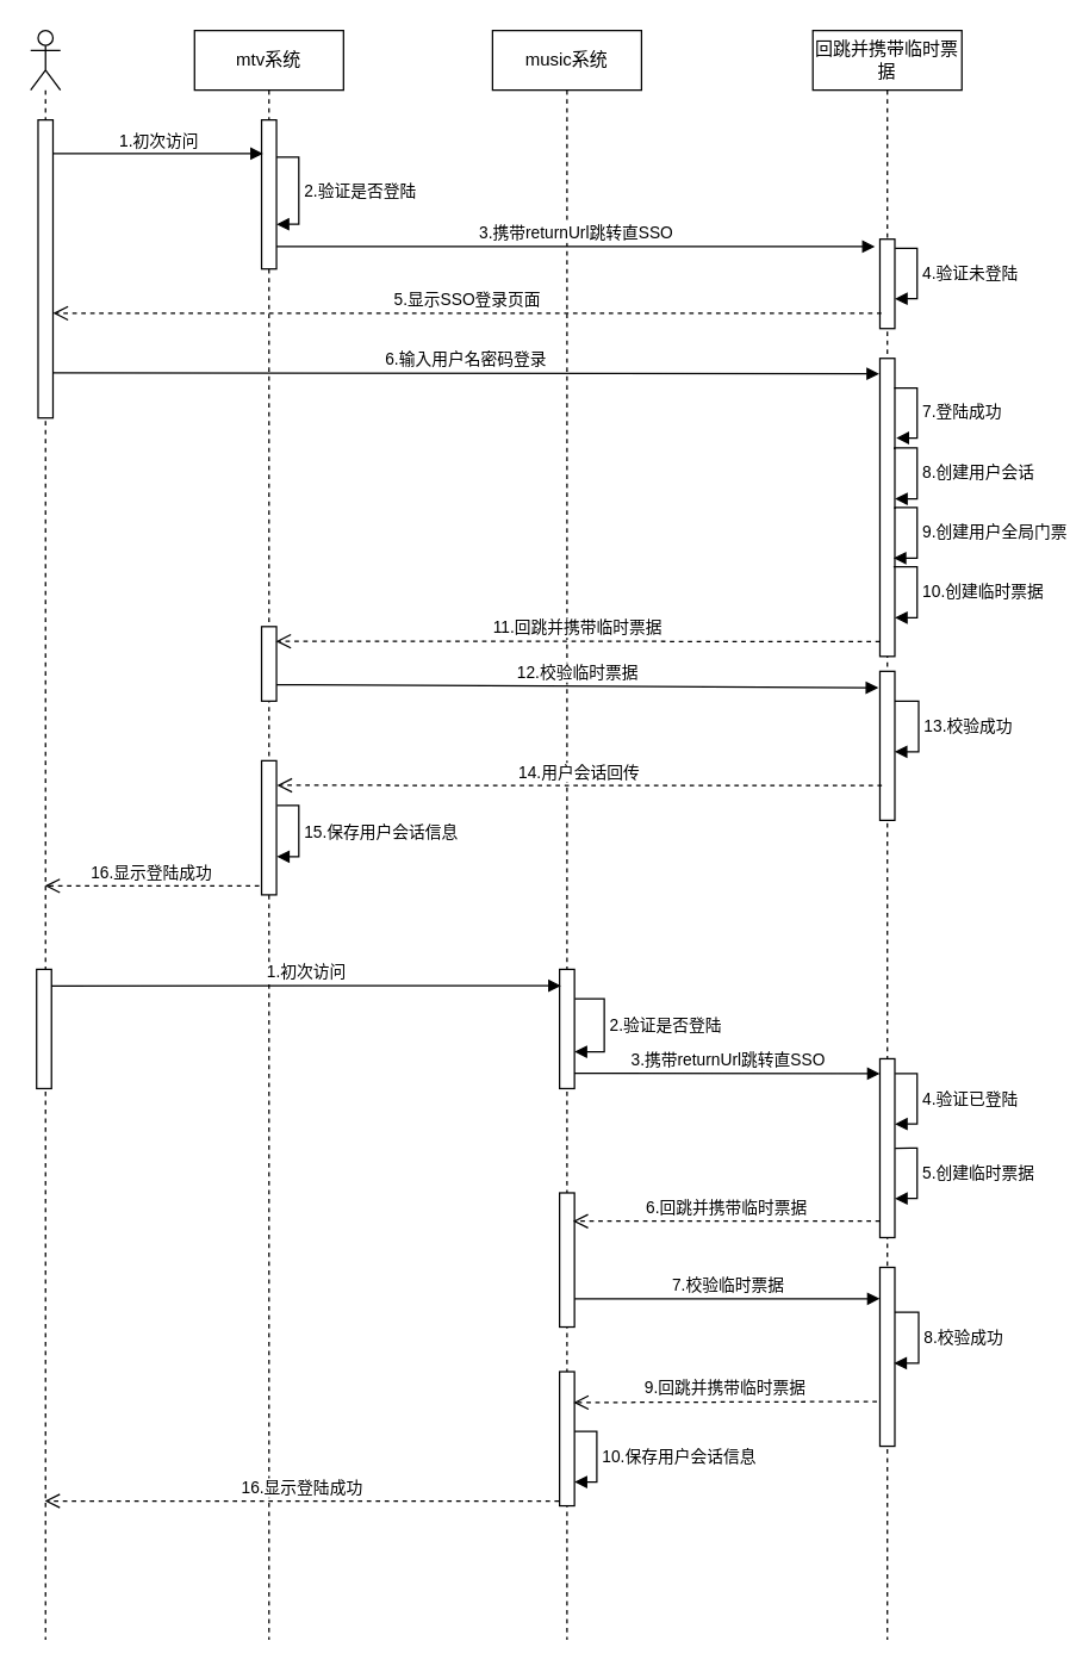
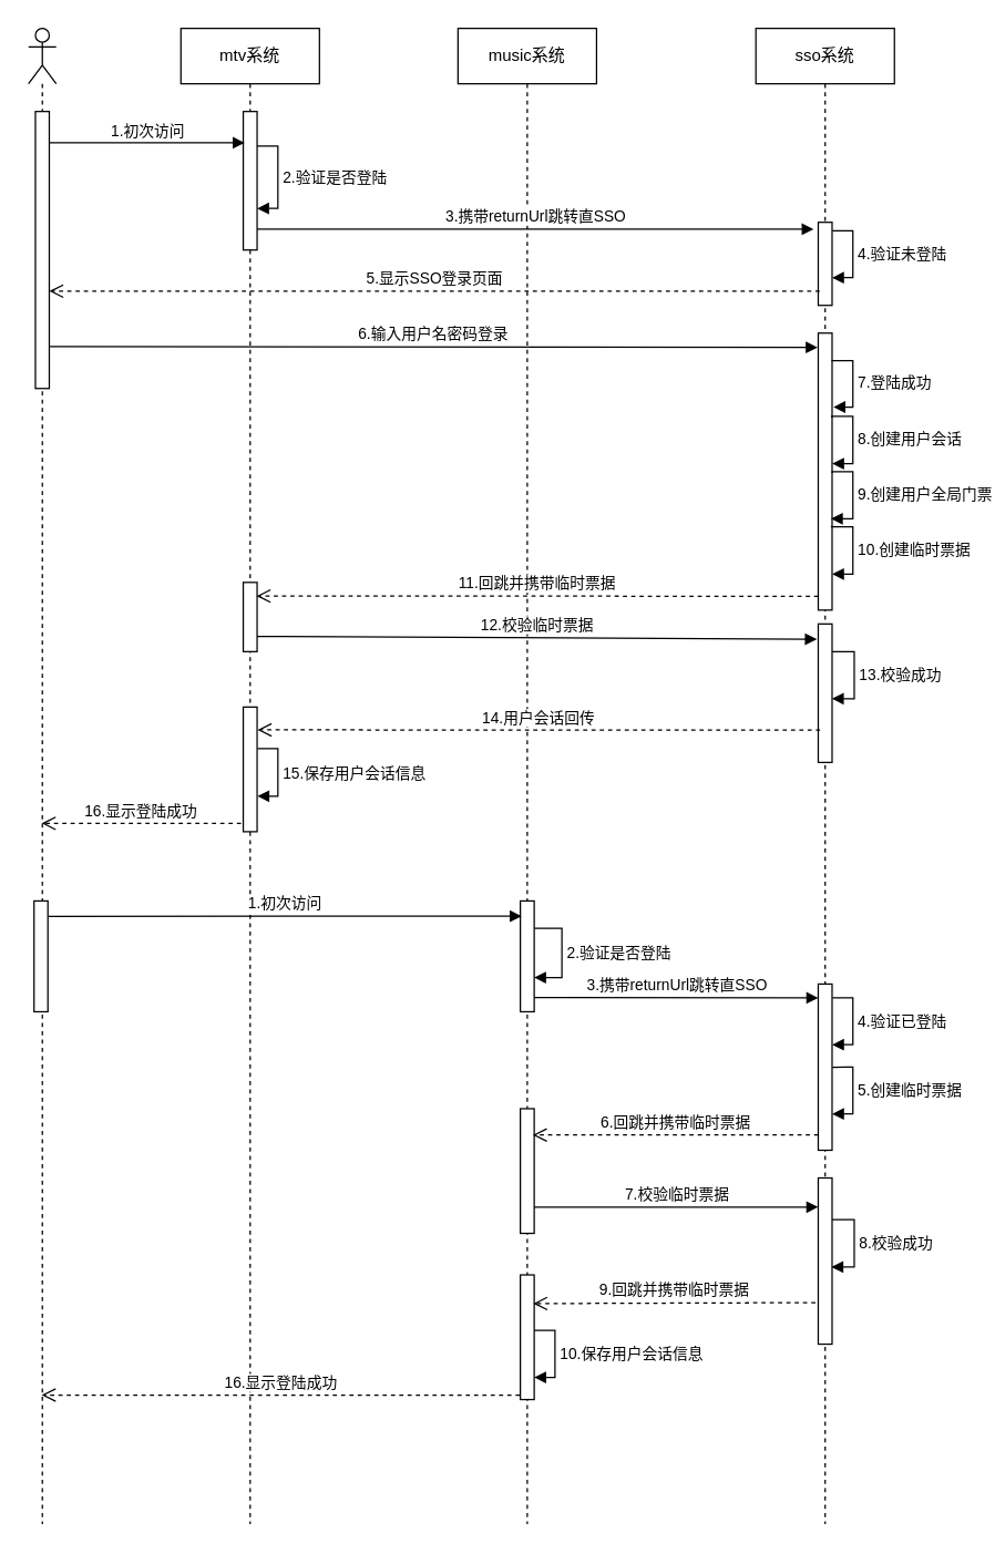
- <mxCell id="16" value="回跳并携带临时票据" style="shape=umlLifeline;perimeter=lifelinePerimeter;whiteSpace=wrap;html=1;container=1;collapsible=0;recursiveResize=0;outlineConnect=0;" parent="1" vertex="1"><mxGeometry x="545" y="20" width="100" height="1080" as="geometry" /></mxCell>
+ <mxCell id="16" value="sso系统" style="shape=umlLifeline;perimeter=lifelinePerimeter;whiteSpace=wrap;html=1;container=1;collapsible=0;recursiveResize=0;outlineConnect=0;" parent="1" vertex="1"><mxGeometry x="545" y="20" width="100" height="1080" as="geometry" /></mxCell>
